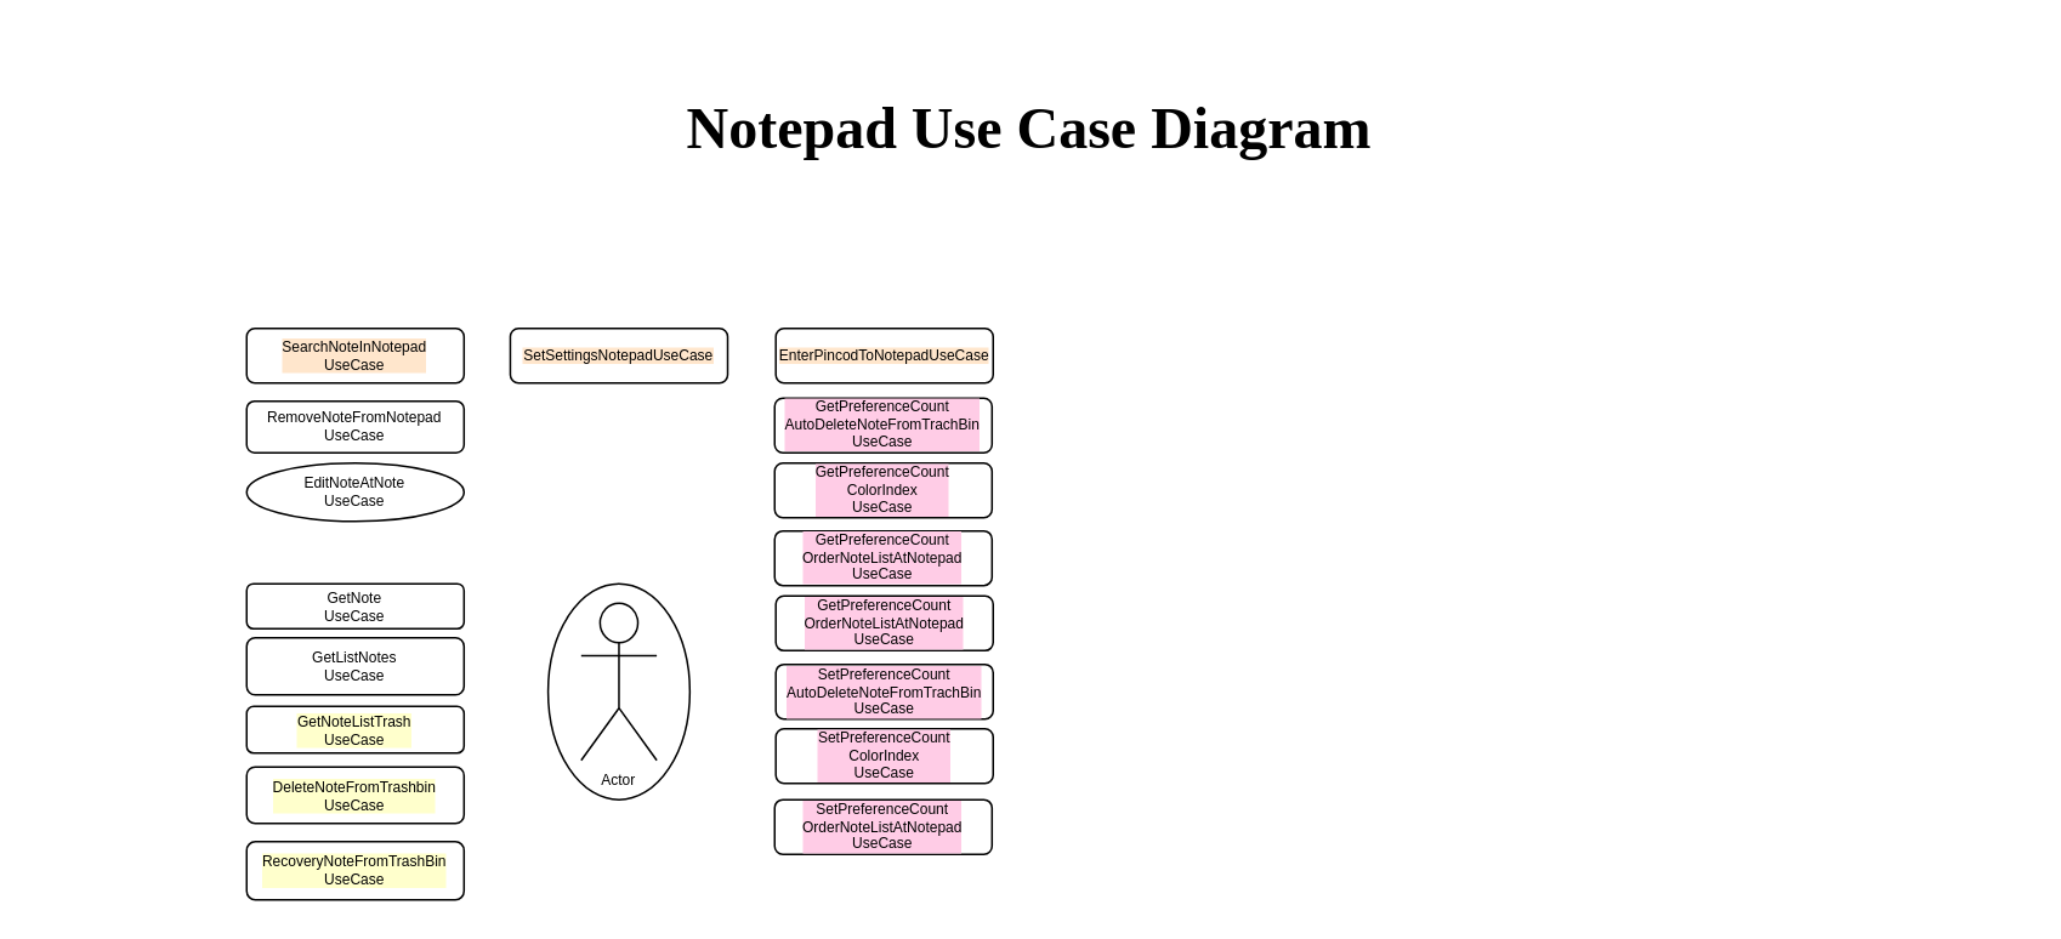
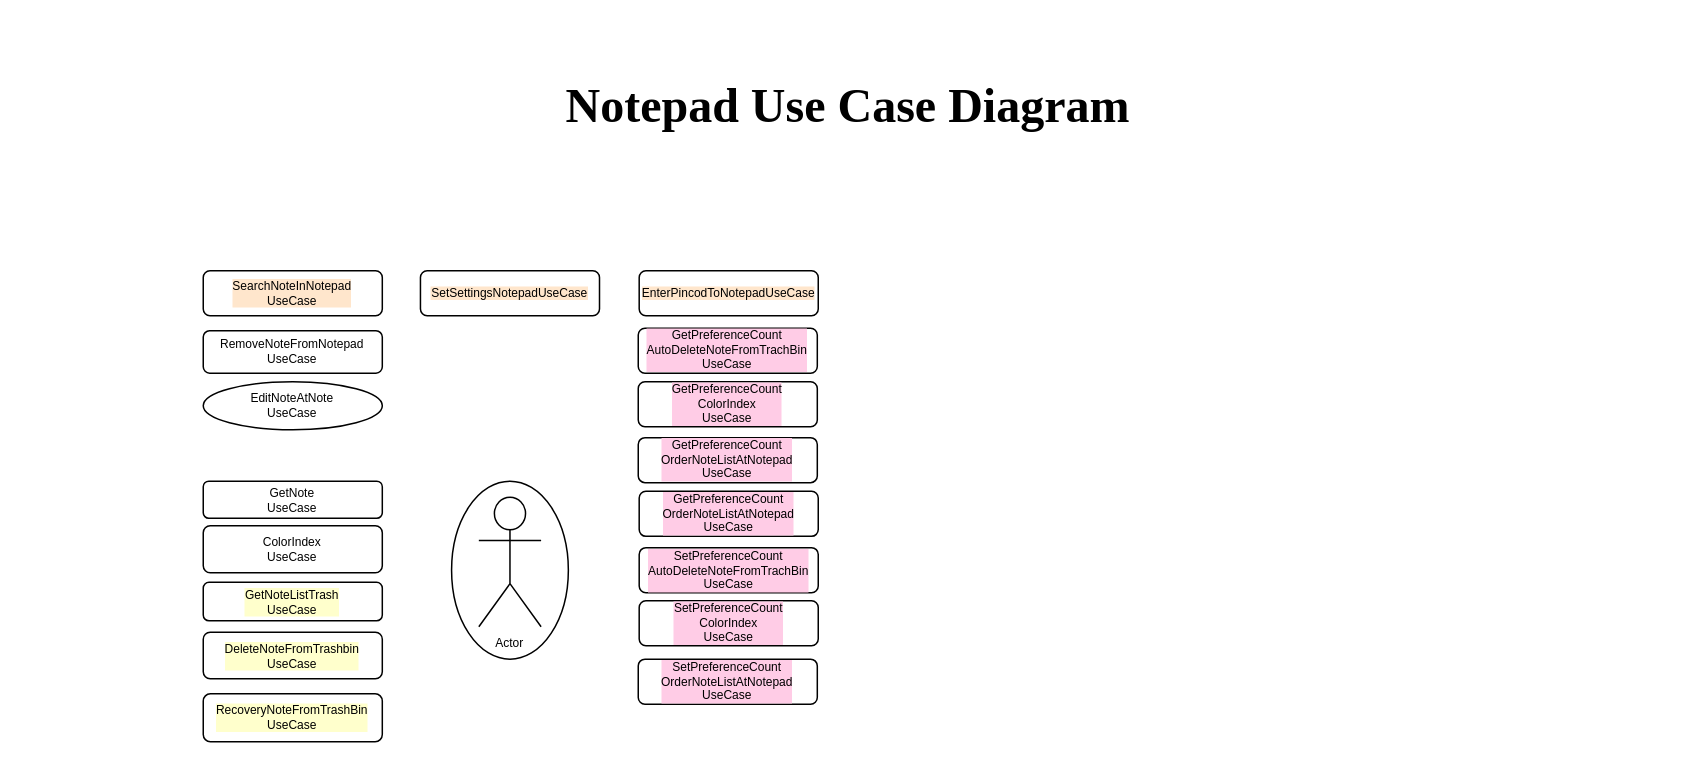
- <mxCell id="4" value="GetListNotes&lt;br&gt;UseCase" style="rounded=1;whiteSpace=wrap;html=1;fontSize=8;" parent="1" vertex="1"><mxGeometry x="135" y="350" width="119.37" height="31.32" as="geometry" /></mxCell>
+ <mxCell id="4" value="ColorIndex&lt;br&gt;UseCase" style="rounded=1;whiteSpace=wrap;html=1;fontSize=8;" parent="1" vertex="1"><mxGeometry x="135" y="350" width="119.37" height="31.32" as="geometry" /></mxCell>
